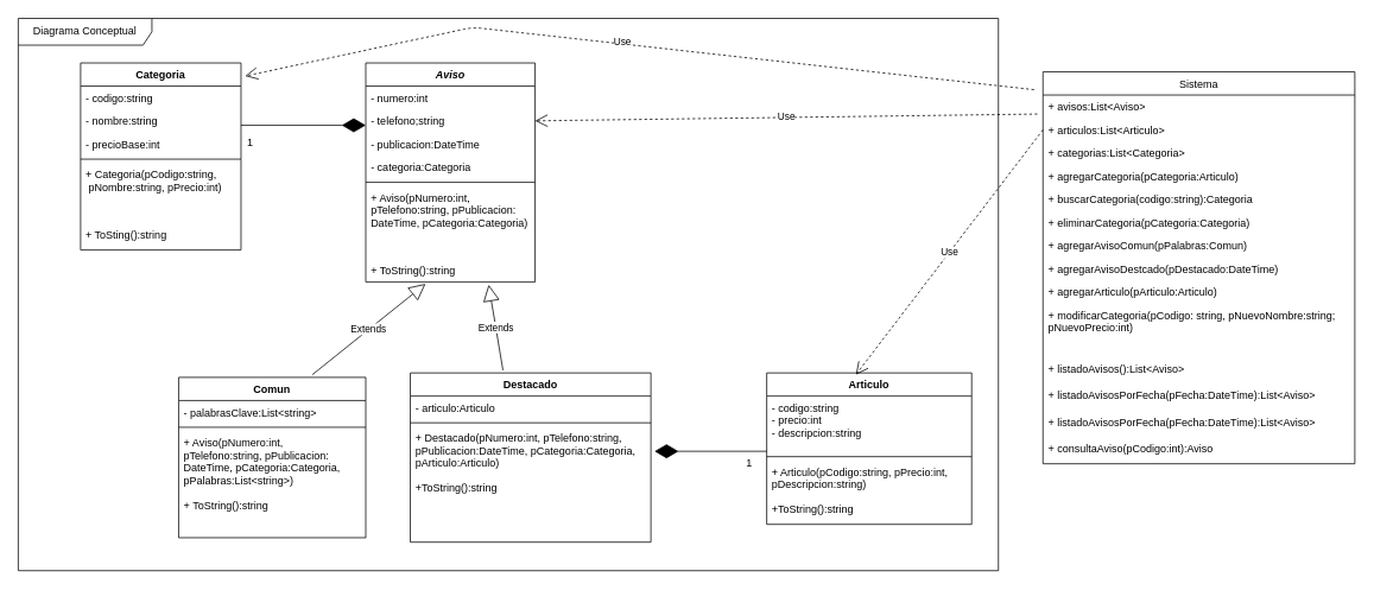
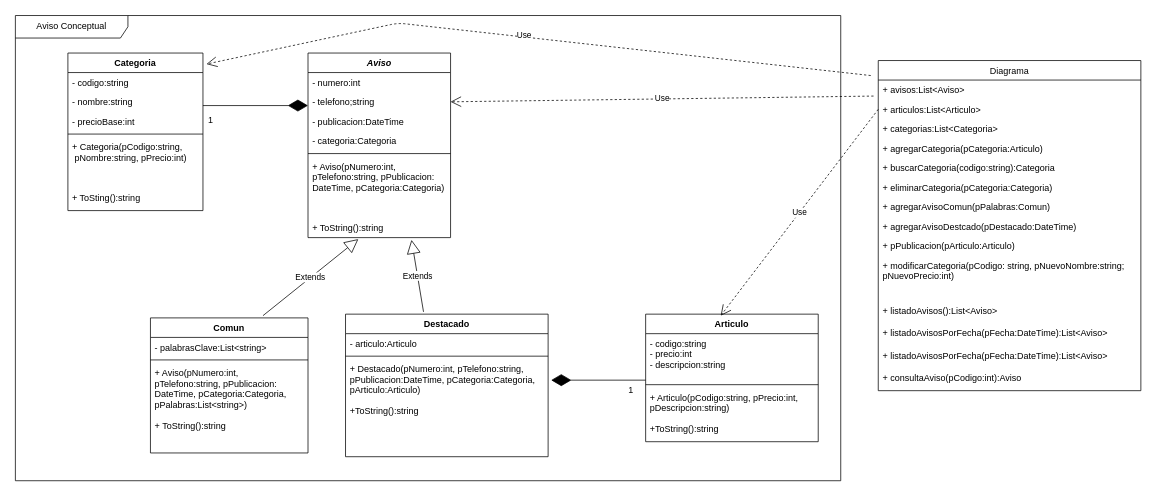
- <mxCell id="53" value="Diagrama Conceptual" style="shape=umlFrame;whiteSpace=wrap;html=1;width=150;height=30;" vertex="1" parent="1"><mxGeometry y="20" width="1100" height="620" as="geometry" x="20" /></mxCell>
+ <mxCell id="53" value="Aviso Conceptual" style="shape=umlFrame;whiteSpace=wrap;html=1;width=150;height=30;" vertex="1" parent="1"><mxGeometry y="20" width="1100" height="620" as="geometry" x="20" /></mxCell>
- <mxCell id="35" value="Sistema" style="swimlane;fontStyle=0;childLayout=stackLayout;horizontal=1;startSize=26;fillColor=none;horizontalStack=0;resizeParent=1;resizeParentMax=0;resizeLast=0;collapsible=1;marginBottom=0;" vertex="1" parent="1"><mxGeometry x="1170" y="80" width="350" height="440" as="geometry" /></mxCell>
+ <mxCell id="35" value="Diagrama" style="swimlane;fontStyle=0;childLayout=stackLayout;horizontal=1;startSize=26;fillColor=none;horizontalStack=0;resizeParent=1;resizeParentMax=0;resizeLast=0;collapsible=1;marginBottom=0;" vertex="1" parent="1"><mxGeometry x="1170" y="80" width="350" height="440" as="geometry" /></mxCell>
- <mxCell id="44" value="+ agregarArticulo(pArticulo:Articulo)" style="text;strokeColor=none;fillColor=none;align=left;verticalAlign=top;spacingLeft=4;spacingRight=4;overflow=hidden;rotatable=0;points=[[0,0.5],[1,0.5]];portConstraint=eastwest;" vertex="1" parent="35"><mxGeometry y="234" width="350" height="26" as="geometry" /></mxCell>
+ <mxCell id="44" value="+ pPublicacion(pArticulo:Articulo)" style="text;strokeColor=none;fillColor=none;align=left;verticalAlign=top;spacingLeft=4;spacingRight=4;overflow=hidden;rotatable=0;points=[[0,0.5],[1,0.5]];portConstraint=eastwest;" vertex="1" parent="35"><mxGeometry y="234" width="350" height="26" as="geometry" /></mxCell>
